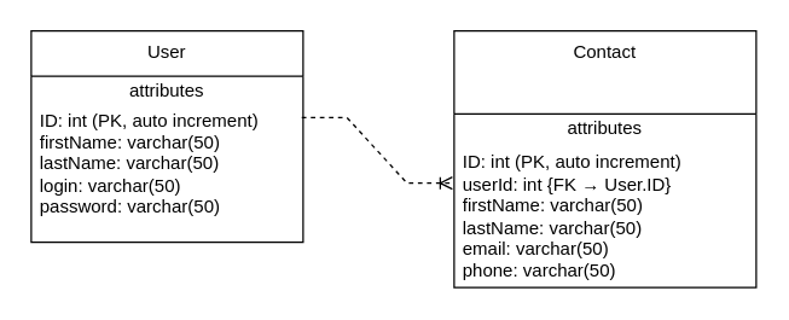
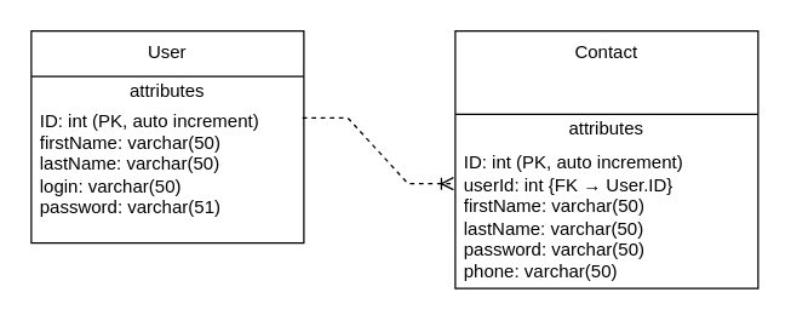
- <mxCell id="7" value="&lt;div&gt;ID: int (PK, auto increment)&lt;/div&gt;&lt;div&gt;firstName: varchar(50)&lt;/div&gt;&lt;div&gt;lastName: varchar(50)&lt;/div&gt;&lt;div&gt;login: varchar(50)&lt;/div&gt;&lt;div&gt;password: varchar(50)&lt;/div&gt;&lt;div&gt;&lt;br&gt;&lt;/div&gt;" style="text;html=1;strokeColor=none;fillColor=none;align=left;verticalAlign=middle;spacingLeft=4;spacingRight=4;overflow=hidden;rotatable=0;points=[[0,0.5],[1,0.5]];portConstraint=eastwest;whiteSpace=wrap;" vertex="1" parent="5"><mxGeometry y="50" width="180" height="90" as="geometry" /></mxCell>
+ <mxCell id="7" value="&lt;div&gt;ID: int (PK, auto increment)&lt;/div&gt;&lt;div&gt;firstName: varchar(50)&lt;/div&gt;&lt;div&gt;lastName: varchar(50)&lt;/div&gt;&lt;div&gt;login: varchar(50)&lt;/div&gt;&lt;div&gt;password: varchar(51)&lt;/div&gt;&lt;div&gt;&lt;br&gt;&lt;/div&gt;" style="text;html=1;strokeColor=none;fillColor=none;align=left;verticalAlign=middle;spacingLeft=4;spacingRight=4;overflow=hidden;rotatable=0;points=[[0,0.5],[1,0.5]];portConstraint=eastwest;whiteSpace=wrap;" vertex="1" parent="5"><mxGeometry y="50" width="180" height="90" as="geometry" /></mxCell>
- <mxCell id="4" value="ID: int (PK, auto increment)&lt;br&gt;userId: int {FK → User.ID}&lt;br&gt;firstName: varchar(50)&lt;br&gt;lastName: varchar(50)&lt;br&gt;email: varchar(50)&lt;br&gt;phone: varchar(50)" style="text;html=1;strokeColor=none;fillColor=none;align=left;verticalAlign=middle;spacingLeft=4;spacingRight=4;overflow=hidden;rotatable=0;points=[[0,0.5],[1,0.5]];portConstraint=eastwest;whiteSpace=wrap;" vertex="1" parent="2"><mxGeometry y="75" width="200" height="95" as="geometry" /></mxCell>
+ <mxCell id="4" value="ID: int (PK, auto increment)&lt;br&gt;userId: int {FK → User.ID}&lt;br&gt;firstName: varchar(50)&lt;br&gt;lastName: varchar(50)&lt;br&gt;password: varchar(50)&lt;br&gt;phone: varchar(50)" style="text;html=1;strokeColor=none;fillColor=none;align=left;verticalAlign=middle;spacingLeft=4;spacingRight=4;overflow=hidden;rotatable=0;points=[[0,0.5],[1,0.5]];portConstraint=eastwest;whiteSpace=wrap;" vertex="1" parent="2"><mxGeometry y="75" width="200" height="95" as="geometry" /></mxCell>
